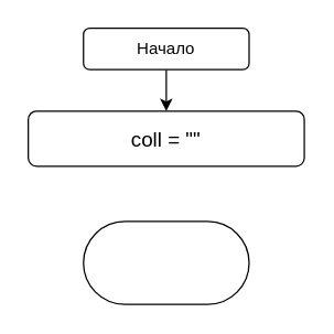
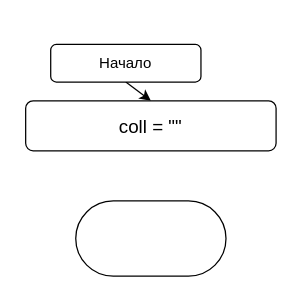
- <mxCell id="3" value="Начало" style="rounded=1;whiteSpace=wrap;html=1;" parent="1" vertex="1"><mxGeometry x="60" y="20" width="120" height="30" as="geometry" /></mxCell>
+ <mxCell id="3" value="Начало" style="rounded=1;whiteSpace=wrap;html=1;" parent="1" vertex="1"><mxGeometry x="40" y="35" width="120" height="30" as="geometry" /></mxCell>
